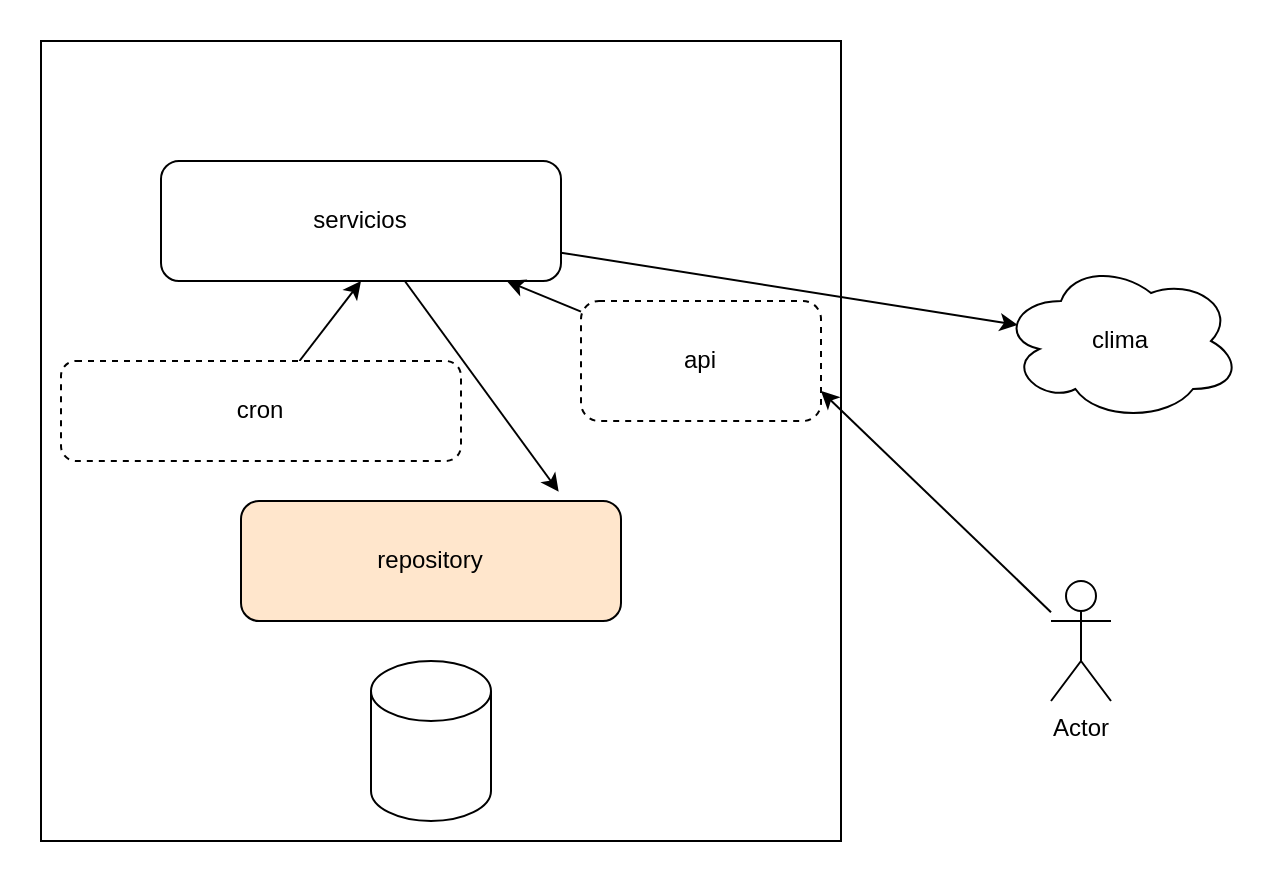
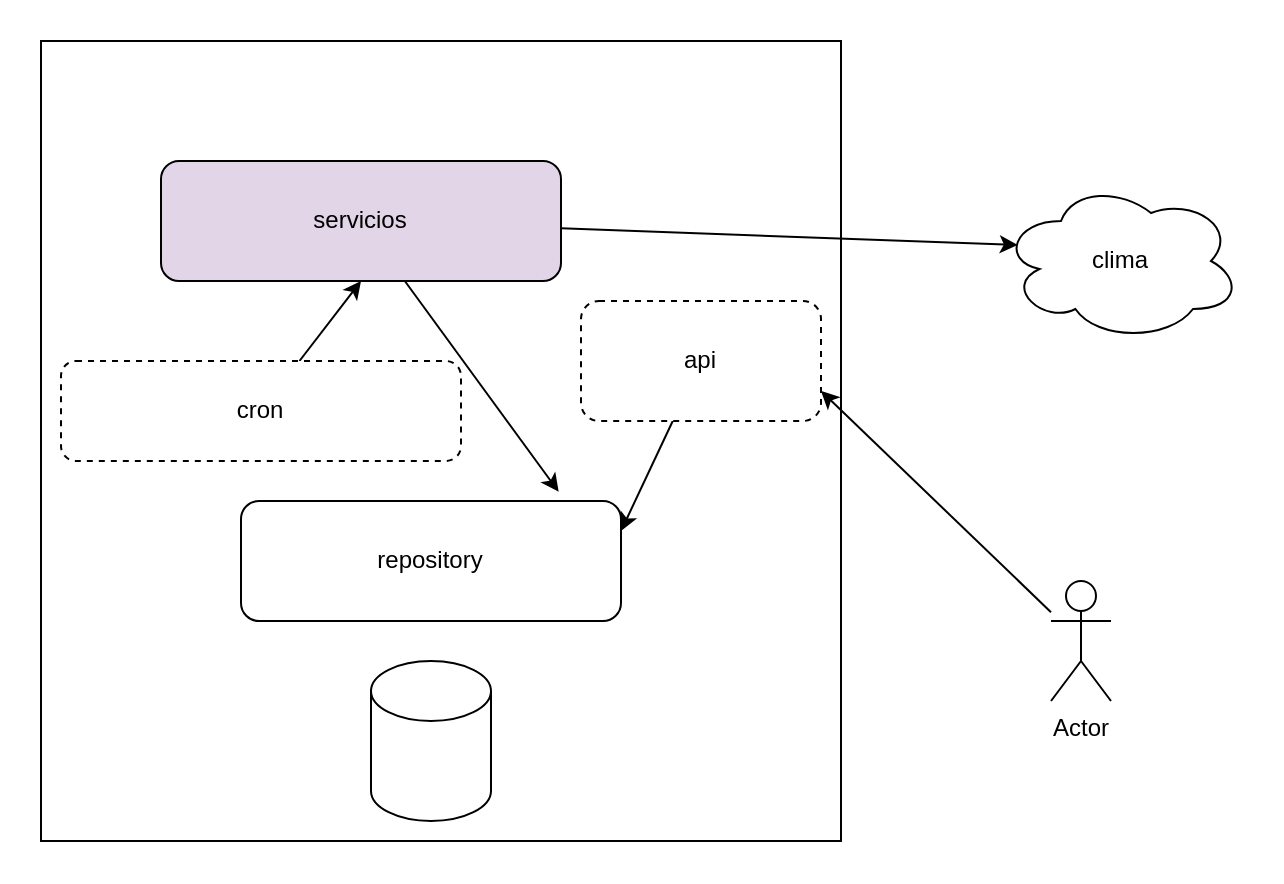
- <mxCell id="6" value="servicios" style="rounded=1;whiteSpace=wrap;html=1;" vertex="1" parent="1"><mxGeometry x="80" y="80" width="200" height="60" as="geometry" /></mxCell>
+ <mxCell id="6" value="servicios" style="rounded=1;whiteSpace=wrap;html=1;fillColor=#e1d5e7;" vertex="1" parent="1"><mxGeometry x="80" y="80" width="200" height="60" as="geometry" /></mxCell>
- <mxCell id="11" style="edgeStyle=none;html=1;" edge="1" parent="1" source="12" target="6"><mxGeometry relative="1" as="geometry" /></mxCell>
+ <mxCell id="11" style="edgeStyle=none;html=1;entryX=1;entryY=0.25;entryDx=0;entryDy=0;" edge="1" parent="1" source="12" target="9"><mxGeometry relative="1" as="geometry" /></mxCell>
- <mxCell id="3" value="clima" style="ellipse;shape=cloud;whiteSpace=wrap;html=1;" vertex="1" parent="1"><mxGeometry x="500" y="130" width="120" height="80" as="geometry" /></mxCell>
+ <mxCell id="3" value="clima" style="ellipse;shape=cloud;whiteSpace=wrap;html=1;" vertex="1" parent="1"><mxGeometry x="500" y="90" width="120" height="80" as="geometry" /></mxCell>
- <mxCell id="9" value="repository" style="rounded=1;whiteSpace=wrap;html=1;fillColor=#ffe6cc;" vertex="1" parent="1"><mxGeometry x="120" y="250" width="190" height="60" as="geometry" /></mxCell>
+ <mxCell id="9" value="repository" style="rounded=1;whiteSpace=wrap;html=1;" vertex="1" parent="1"><mxGeometry x="120" y="250" width="190" height="60" as="geometry" /></mxCell>
